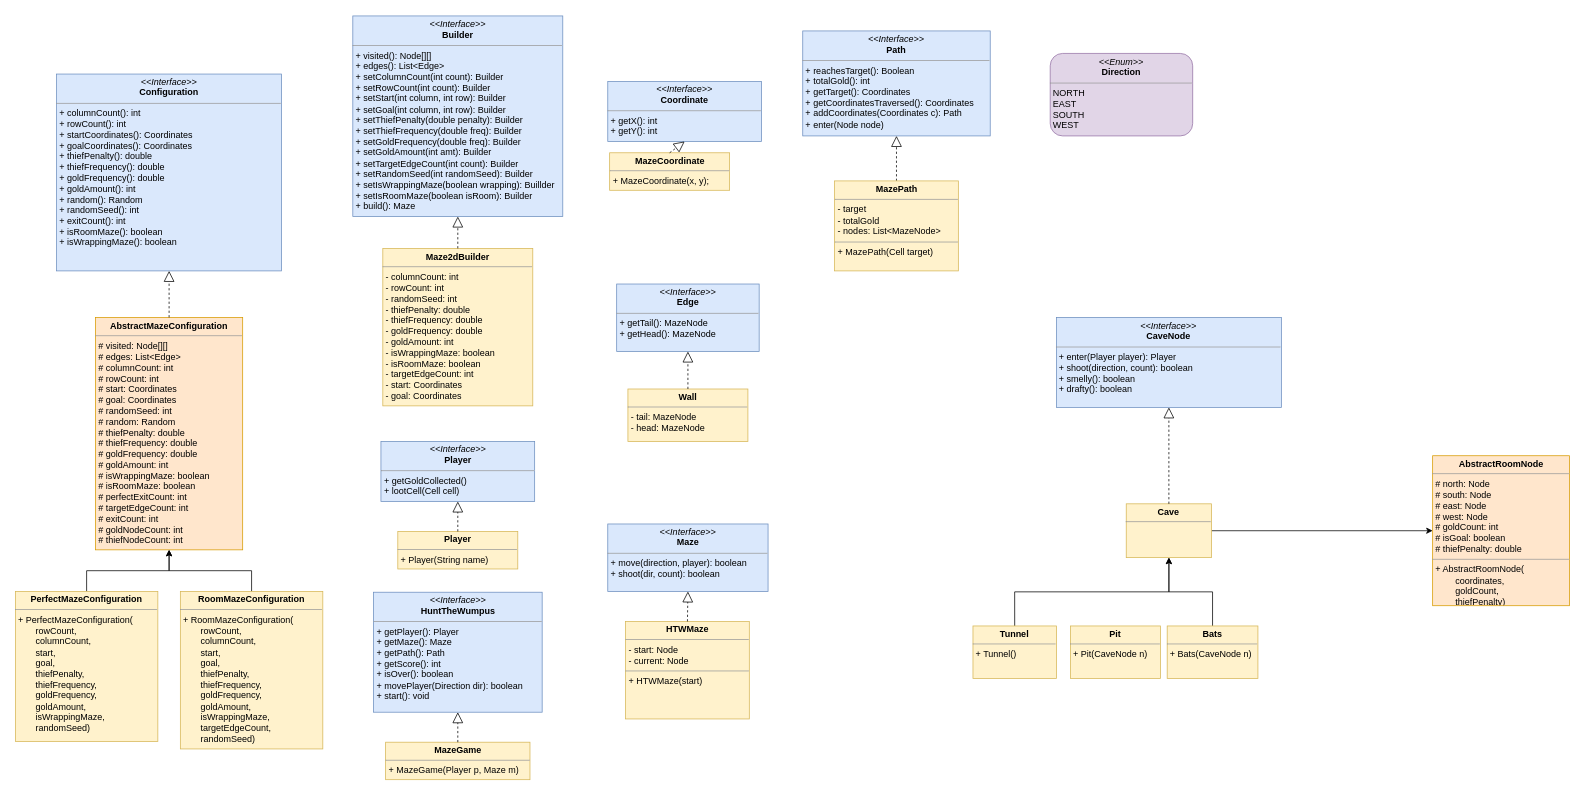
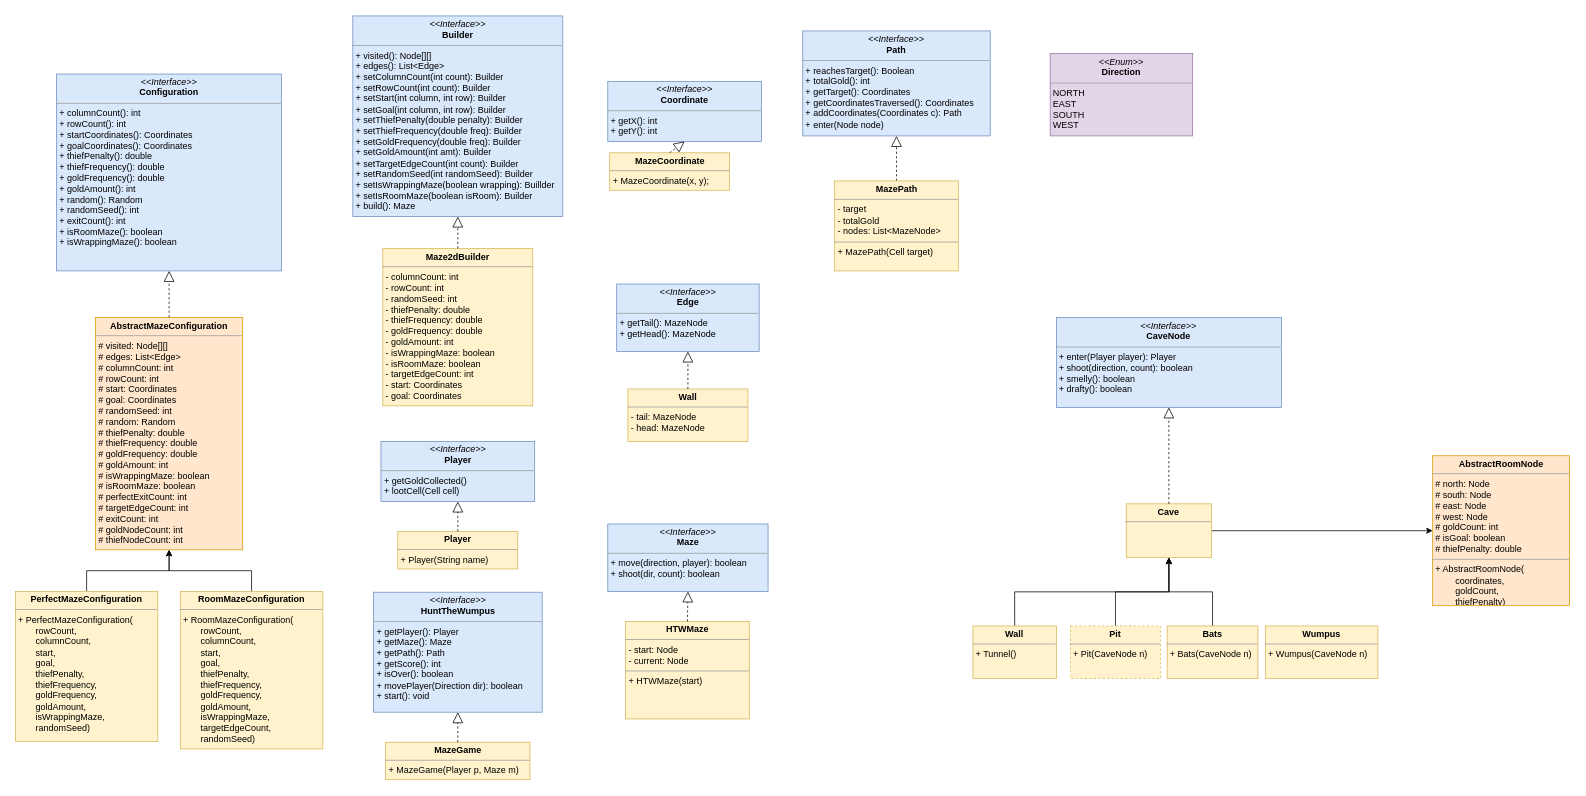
- <mxCell id="7" value="&lt;p style=&quot;margin: 0px ; margin-top: 4px ; text-align: center&quot;&gt;&lt;i&gt;&amp;lt;&amp;lt;Enum&amp;gt;&amp;gt;&lt;/i&gt;&lt;br&gt;&lt;b&gt;Direction&lt;/b&gt;&lt;/p&gt;&lt;hr size=&quot;1&quot;&gt;&lt;p style=&quot;margin: 0px ; margin-left: 4px&quot;&gt;NORTH&lt;/p&gt;&lt;p style=&quot;margin: 0px ; margin-left: 4px&quot;&gt;EAST&lt;/p&gt;&lt;p style=&quot;margin: 0px ; margin-left: 4px&quot;&gt;SOUTH&lt;/p&gt;&lt;p style=&quot;margin: 0px ; margin-left: 4px&quot;&gt;WEST&lt;/p&gt;" style="verticalAlign=top;align=left;overflow=fill;fontSize=12;fontFamily=Helvetica;html=1;fillColor=#e1d5e7;strokeColor=#9673a6;rounded=1;" parent="1" vertex="1"><mxGeometry x="1400" y="70.5" width="190" height="110" as="geometry" /></mxCell>
+ <mxCell id="7" value="&lt;p style=&quot;margin: 0px ; margin-top: 4px ; text-align: center&quot;&gt;&lt;i&gt;&amp;lt;&amp;lt;Enum&amp;gt;&amp;gt;&lt;/i&gt;&lt;br&gt;&lt;b&gt;Direction&lt;/b&gt;&lt;/p&gt;&lt;hr size=&quot;1&quot;&gt;&lt;p style=&quot;margin: 0px ; margin-left: 4px&quot;&gt;NORTH&lt;/p&gt;&lt;p style=&quot;margin: 0px ; margin-left: 4px&quot;&gt;EAST&lt;/p&gt;&lt;p style=&quot;margin: 0px ; margin-left: 4px&quot;&gt;SOUTH&lt;/p&gt;&lt;p style=&quot;margin: 0px ; margin-left: 4px&quot;&gt;WEST&lt;/p&gt;" style="verticalAlign=top;align=left;overflow=fill;fontSize=12;fontFamily=Helvetica;html=1;fillColor=#e1d5e7;strokeColor=#9673a6;" parent="1" vertex="1"><mxGeometry x="1400" y="70.5" width="190" height="110" as="geometry" /></mxCell>
+ <mxCell id="38" style="edgeStyle=orthogonalEdgeStyle;rounded=0;orthogonalLoop=1;jettySize=auto;html=1;exitX=0.5;exitY=0;exitDx=0;exitDy=0;" edge="1" parent="1" source="39" target="21"><mxGeometry relative="1" as="geometry" /></mxCell>
- <mxCell id="37" value="&lt;p style=&quot;margin: 4px 0px 0px ; text-align: center&quot;&gt;&lt;b&gt;Tunnel&lt;/b&gt;&lt;/p&gt;&lt;hr size=&quot;1&quot;&gt;&lt;p style=&quot;margin: 0px ; margin-left: 4px&quot;&gt;+ Tunnel()&lt;/p&gt;" style="verticalAlign=top;align=left;overflow=fill;fontSize=12;fontFamily=Helvetica;html=1;fillColor=#fff2cc;strokeColor=#d6b656;" vertex="1" parent="1"><mxGeometry x="1297" y="834" width="111.26" height="70" as="geometry" /></mxCell>
+ <mxCell id="37" value="&lt;p style=&quot;margin: 4px 0px 0px ; text-align: center&quot;&gt;&lt;b&gt;Wall&lt;/b&gt;&lt;/p&gt;&lt;hr size=&quot;1&quot;&gt;&lt;p style=&quot;margin: 0px ; margin-left: 4px&quot;&gt;+ Tunnel()&lt;/p&gt;" style="verticalAlign=top;align=left;overflow=fill;fontSize=12;fontFamily=Helvetica;html=1;fillColor=#fff2cc;strokeColor=#d6b656;" vertex="1" parent="1"><mxGeometry x="1297" y="834" width="111.26" height="70" as="geometry" /></mxCell>
- <mxCell id="39" value="&lt;p style=&quot;margin: 4px 0px 0px ; text-align: center&quot;&gt;&lt;b&gt;Pit&lt;/b&gt;&lt;/p&gt;&lt;hr size=&quot;1&quot;&gt;&lt;p style=&quot;margin: 0px ; margin-left: 4px&quot;&gt;+ Pit(CaveNode n)&lt;/p&gt;" style="verticalAlign=top;align=left;overflow=fill;fontSize=12;fontFamily=Helvetica;html=1;fillColor=#fff2cc;strokeColor=#d6b656;" vertex="1" parent="1"><mxGeometry x="1427" y="834" width="120" height="70" as="geometry" /></mxCell>
+ <mxCell id="39" value="&lt;p style=&quot;margin: 4px 0px 0px ; text-align: center&quot;&gt;&lt;b&gt;Pit&lt;/b&gt;&lt;/p&gt;&lt;hr size=&quot;1&quot;&gt;&lt;p style=&quot;margin: 0px ; margin-left: 4px&quot;&gt;+ Pit(CaveNode n)&lt;/p&gt;" style="verticalAlign=top;align=left;overflow=fill;fontSize=12;fontFamily=Helvetica;html=1;fillColor=#fff2cc;strokeColor=#d6b656;dashed=1;" vertex="1" parent="1"><mxGeometry x="1427" y="834" width="120" height="70" as="geometry" /></mxCell>
+ <mxCell id="42" value="&lt;p style=&quot;margin: 4px 0px 0px ; text-align: center&quot;&gt;&lt;b&gt;Wumpus&lt;/b&gt;&lt;/p&gt;&lt;hr size=&quot;1&quot;&gt;&lt;p style=&quot;margin: 0px ; margin-left: 4px&quot;&gt;+ Wumpus(CaveNode n)&lt;/p&gt;" style="verticalAlign=top;align=left;overflow=fill;fontSize=12;fontFamily=Helvetica;html=1;fillColor=#fff2cc;strokeColor=#d6b656;" vertex="1" parent="1"><mxGeometry x="1687" y="834" width="150" height="70" as="geometry" /></mxCell>
